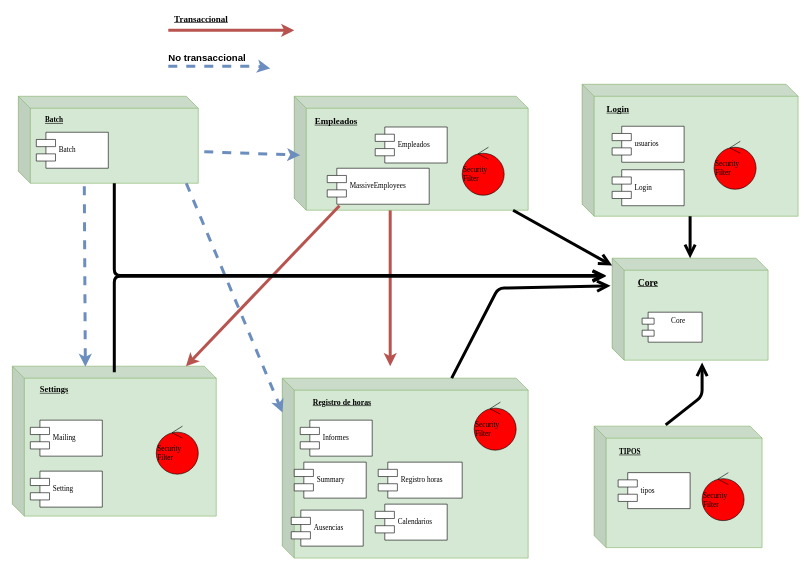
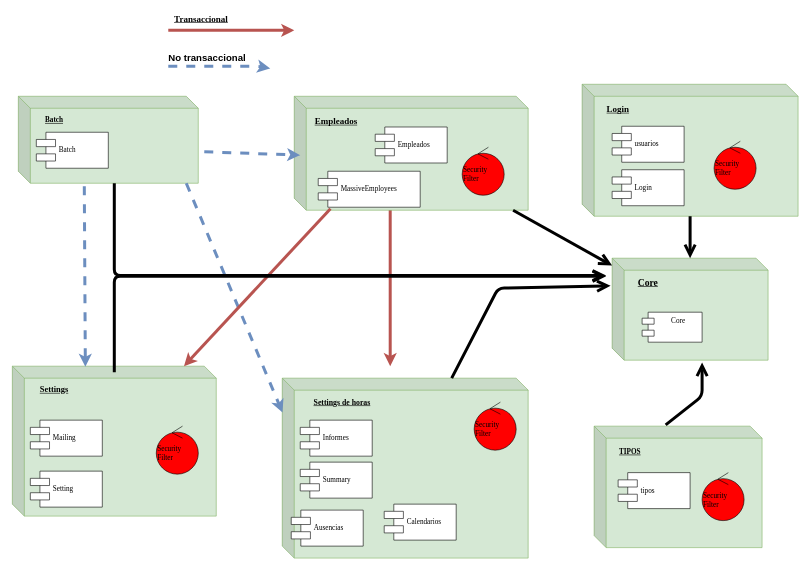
- <mxCell id="33" value="MassiveEmployees" style="shape=component;align=left;spacingLeft=36;rounded=0;shadow=0;comic=0;labelBackgroundColor=none;strokeWidth=1;fontFamily=Verdana;fontSize=12;html=1;" vertex="1" parent="30"><mxGeometry x="15" y="88.75" width="170" height="60" as="geometry" /></mxCell>
+ <mxCell id="33" value="MassiveEmployees" style="shape=component;align=left;spacingLeft=36;rounded=0;shadow=0;comic=0;labelBackgroundColor=none;strokeWidth=1;fontFamily=Verdana;fontSize=12;html=1;" vertex="1" parent="30"><mxGeometry y="93.75" width="170" height="60" as="geometry" /></mxCell>
- <mxCell id="19" value="&lt;b&gt;&lt;u&gt;&lt;font style=&quot;font-size: 13px&quot;&gt;Registro de horas&lt;/font&gt;&lt;/u&gt;&lt;/b&gt;" style="text;html=1;strokeColor=none;fillColor=none;align=center;verticalAlign=middle;whiteSpace=wrap;rounded=0;shadow=0;comic=0;fontFamily=Verdana;" vertex="1" parent="13"><mxGeometry x="20" y="30" width="160" height="20" as="geometry" /></mxCell>
+ <mxCell id="19" value="&lt;b&gt;&lt;u&gt;&lt;font style=&quot;font-size: 13px&quot;&gt;Settings de horas&lt;/font&gt;&lt;/u&gt;&lt;/b&gt;" style="text;html=1;strokeColor=none;fillColor=none;align=center;verticalAlign=middle;whiteSpace=wrap;rounded=0;shadow=0;comic=0;fontFamily=Verdana;" vertex="1" parent="13"><mxGeometry x="20" y="30" width="160" height="20" as="geometry" /></mxCell>
- <mxCell id="20" value="Summary" style="shape=component;align=left;spacingLeft=36;rounded=0;shadow=0;comic=0;labelBackgroundColor=none;strokeWidth=1;fontFamily=Verdana;fontSize=12;html=1;" vertex="1" parent="13"><mxGeometry x="20" y="140" width="120" height="60" as="geometry" /></mxCell>
+ <mxCell id="20" value="Summary" style="shape=component;align=left;spacingLeft=36;rounded=0;shadow=0;comic=0;labelBackgroundColor=none;strokeWidth=1;fontFamily=Verdana;fontSize=12;html=1;" vertex="1" parent="13"><mxGeometry x="30" y="140" width="120" height="60" as="geometry" /></mxCell>
- <mxCell id="16" value="Registro horas" style="shape=component;align=left;spacingLeft=36;rounded=0;shadow=0;comic=0;labelBackgroundColor=none;strokeWidth=1;fontFamily=Verdana;fontSize=12;html=1;" vertex="1" parent="13"><mxGeometry x="160" y="140" width="140" height="60" as="geometry" /></mxCell>
- <mxCell id="15" value="Calendarios" style="shape=component;align=left;spacingLeft=36;rounded=0;shadow=0;comic=0;labelBackgroundColor=none;strokeWidth=1;fontFamily=Verdana;fontSize=12;html=1;" vertex="1" parent="13"><mxGeometry x="155" y="210" width="120" height="60" as="geometry" /></mxCell>
+ <mxCell id="15" value="Calendarios" style="shape=component;align=left;spacingLeft=36;rounded=0;shadow=0;comic=0;labelBackgroundColor=none;strokeWidth=1;fontFamily=Verdana;fontSize=12;html=1;" vertex="1" parent="13"><mxGeometry x="170" y="210" width="120" height="60" as="geometry" /></mxCell>
